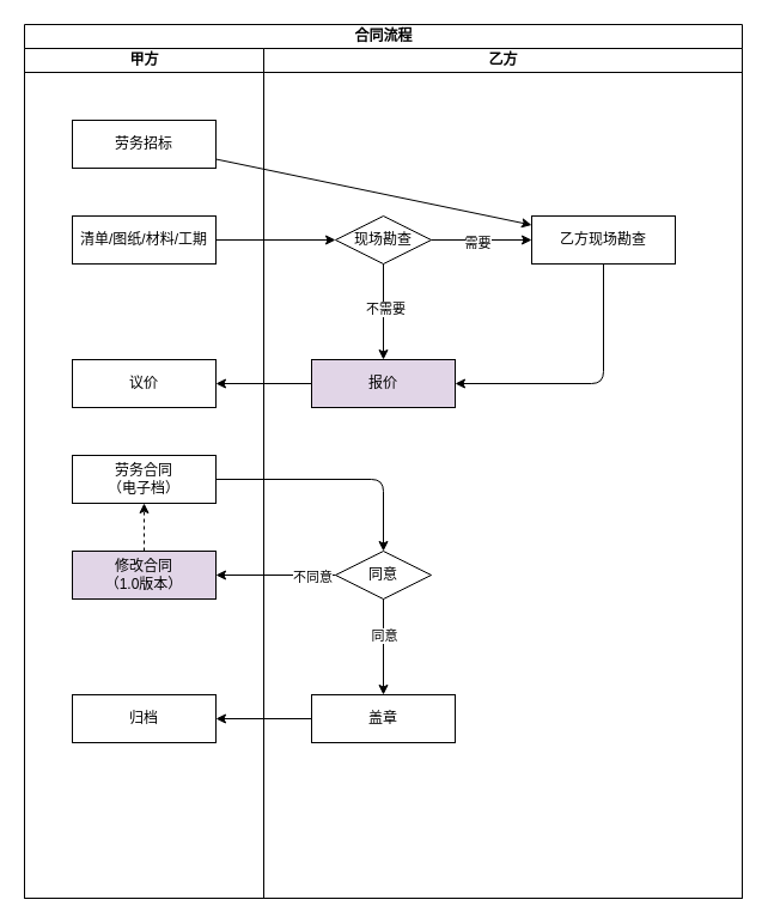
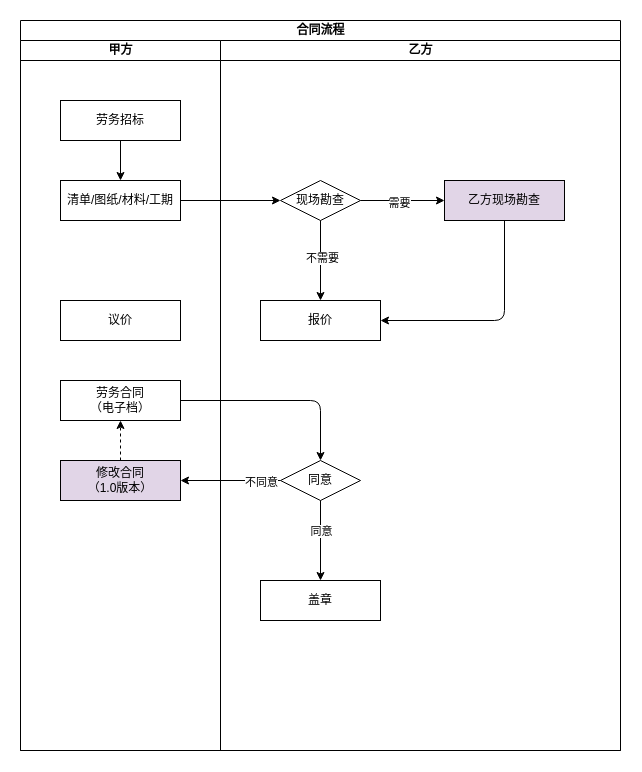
- <mxCell id="6" value="" style="edgeStyle=none;html=1;" parent="3" source="4" target="14" edge="1"><mxGeometry relative="1" as="geometry" /></mxCell>
+ <mxCell id="6" value="" style="edgeStyle=none;html=1;" parent="3" source="4" target="5" edge="1"><mxGeometry relative="1" as="geometry" /></mxCell>
- <mxCell id="14" value="乙方现场勘查" style="rounded=0;whiteSpace=wrap;html=1;" parent="12" vertex="1"><mxGeometry x="224" y="140" width="120" height="40" as="geometry" /></mxCell>
+ <mxCell id="14" value="乙方现场勘查" style="rounded=0;whiteSpace=wrap;html=1;fillColor=#e1d5e7;" parent="12" vertex="1"><mxGeometry x="224" y="140" width="120" height="40" as="geometry" /></mxCell>
- <mxCell id="25" style="edgeStyle=none;html=1;entryX=1;entryY=0.5;entryDx=0;entryDy=0;" parent="2" source="15" target="7" edge="1"><mxGeometry relative="1" as="geometry" /></mxCell>
- <mxCell id="15" value="报价" style="rounded=0;whiteSpace=wrap;html=1;fillColor=#e1d5e7;" parent="12" vertex="1"><mxGeometry x="40" y="260" width="120" height="40" as="geometry" /></mxCell>
+ <mxCell id="15" value="报价" style="rounded=0;whiteSpace=wrap;html=1;" parent="12" vertex="1"><mxGeometry x="40" y="260" width="120" height="40" as="geometry" /></mxCell>
- <mxCell id="11" value="归档" style="whiteSpace=wrap;html=1;" parent="3" vertex="1"><mxGeometry x="40" y="540" width="120" height="40" as="geometry" /></mxCell>
- <mxCell id="30" value="" style="edgeStyle=none;html=1;" parent="2" source="21" target="11" edge="1"><mxGeometry relative="1" as="geometry" /></mxCell>
